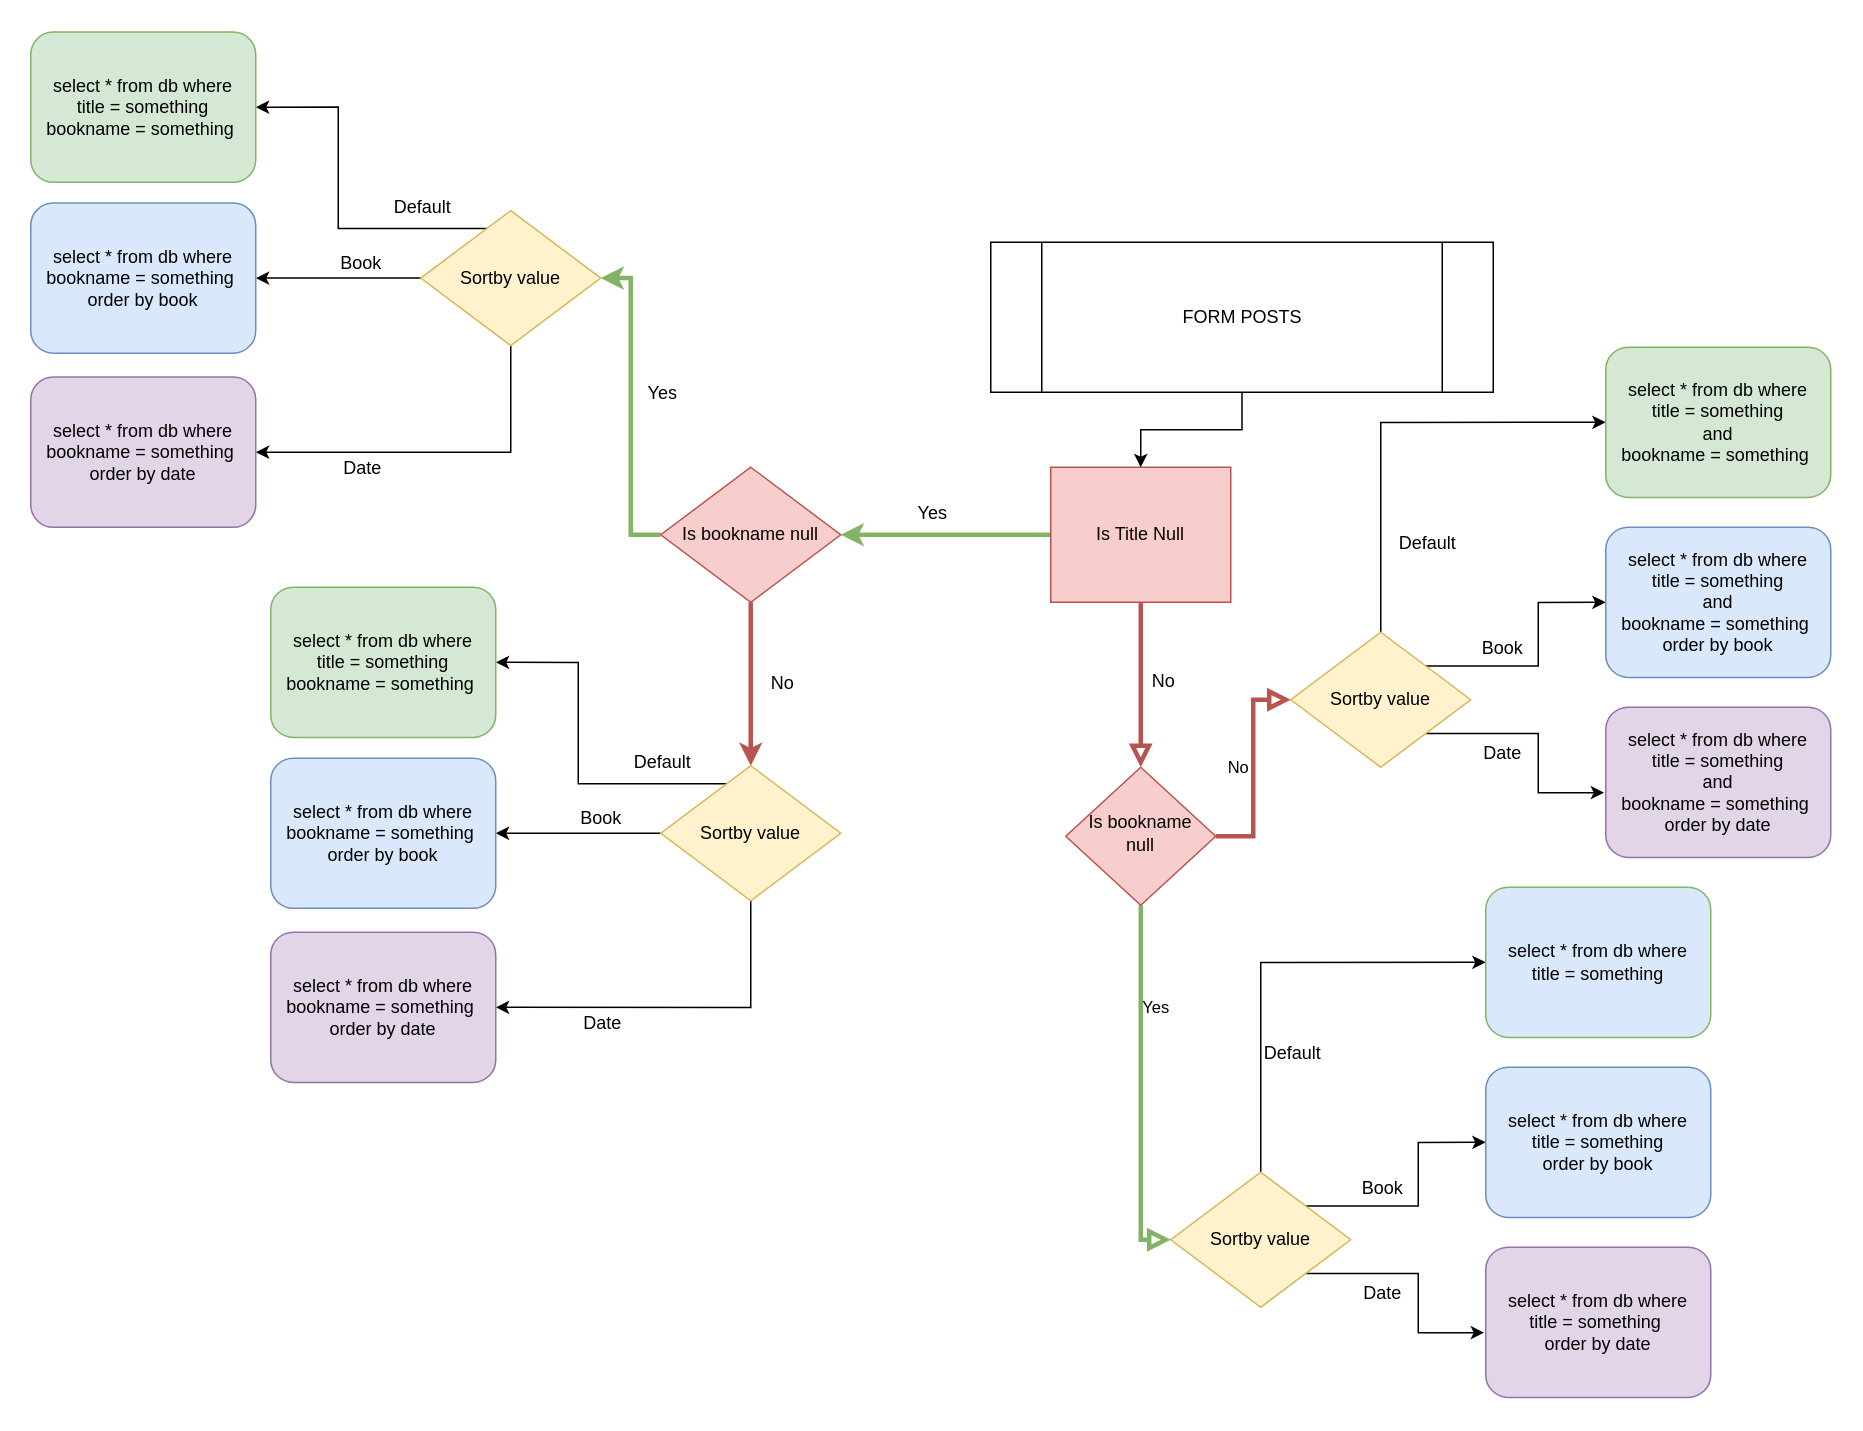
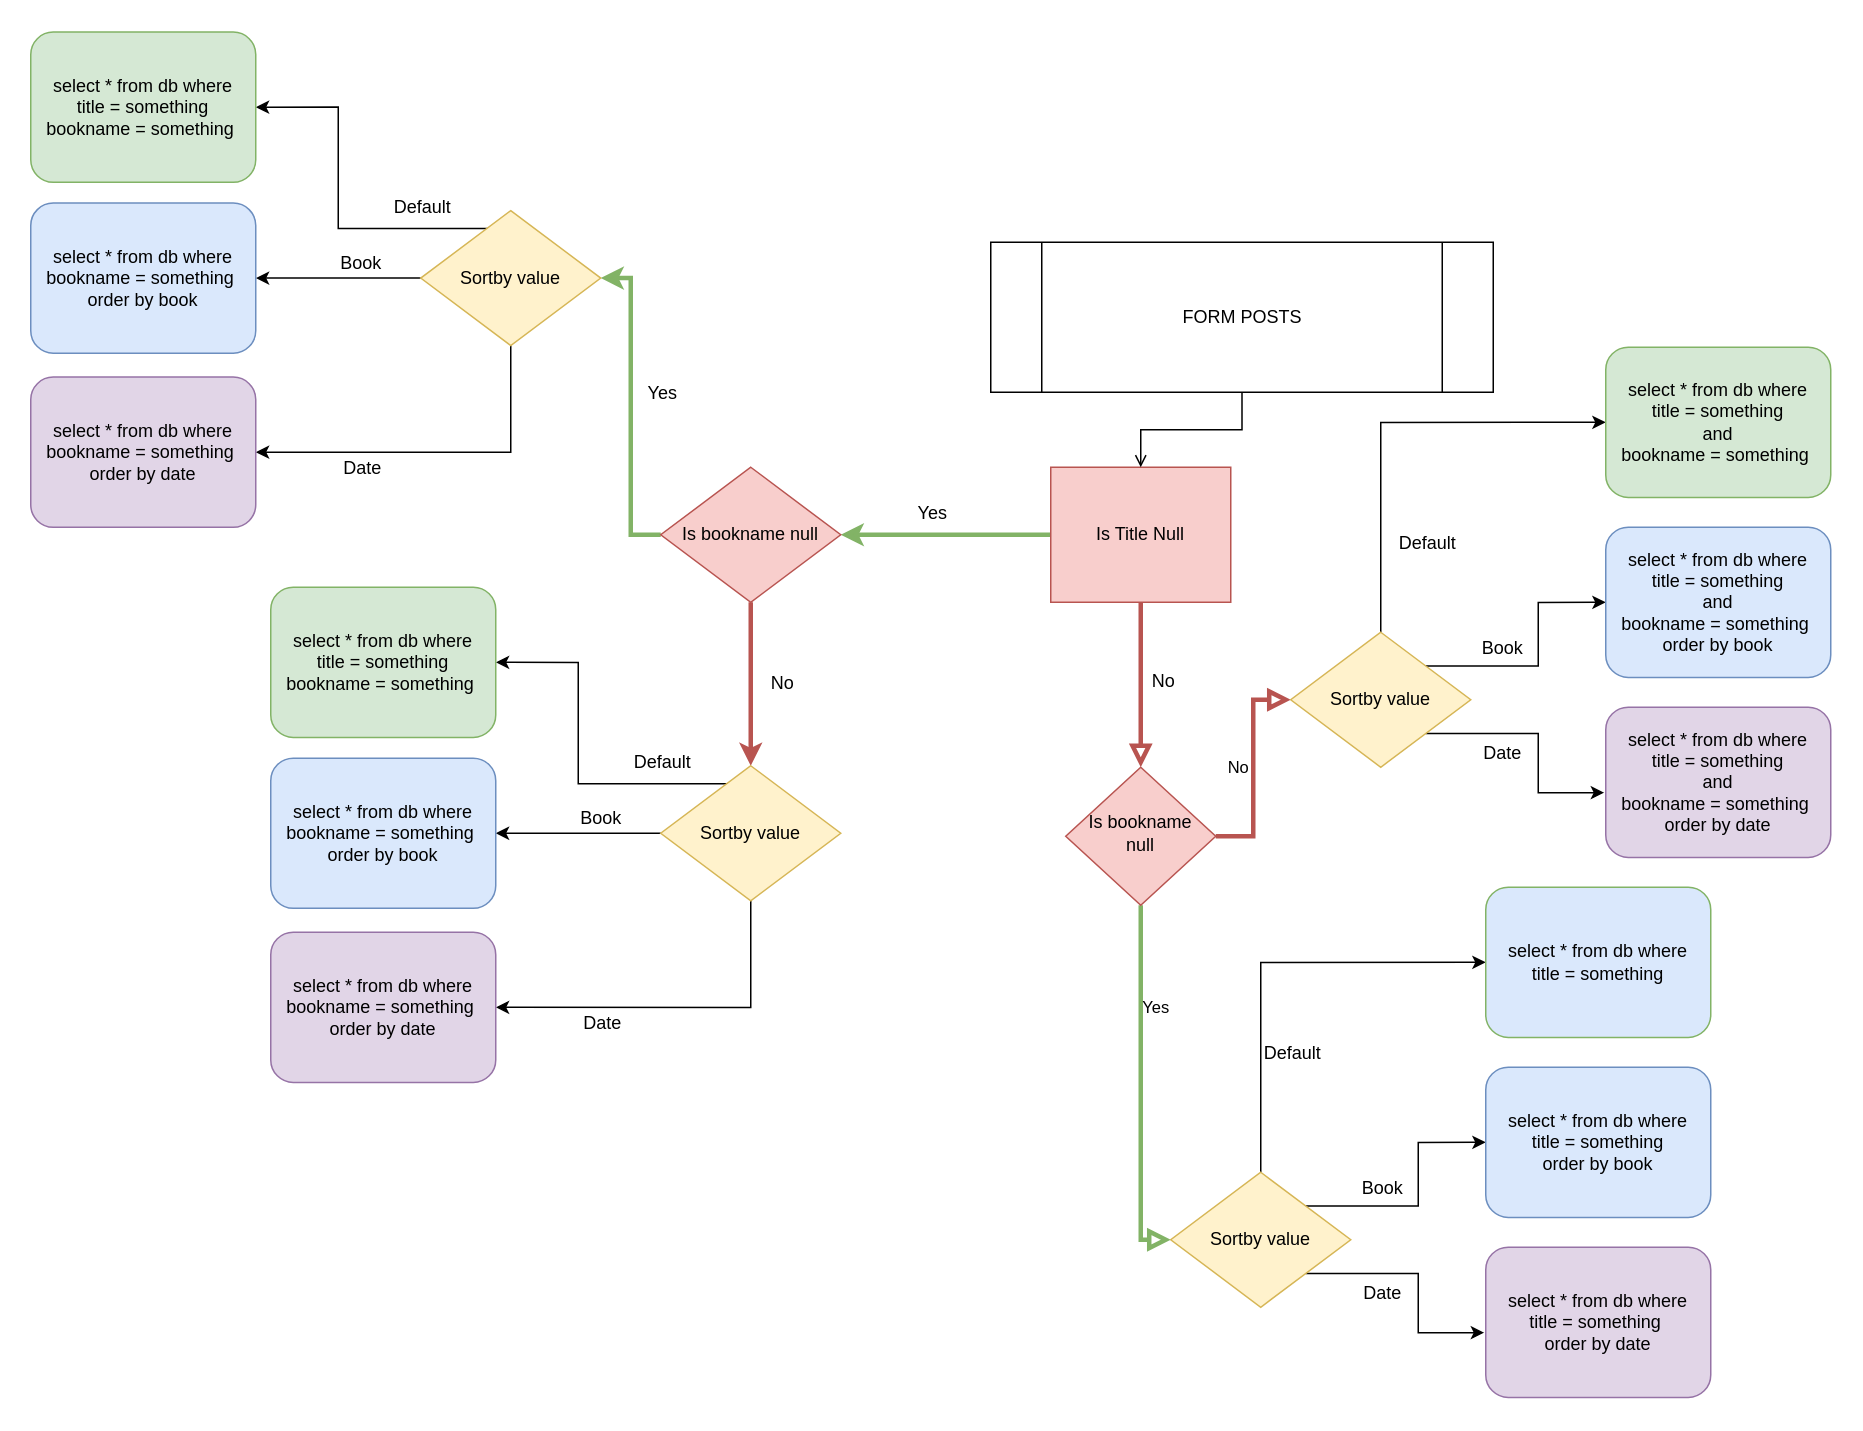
- <mxCell id="45" style="edgeStyle=orthogonalEdgeStyle;rounded=0;orthogonalLoop=1;jettySize=auto;html=1;exitX=0.5;exitY=1;exitDx=0;exitDy=0;entryX=0.5;entryY=0;entryDx=0;entryDy=0;" edge="1" parent="1" source="46" target="5"><mxGeometry relative="1" as="geometry" /></mxCell>
+ <mxCell id="45" style="edgeStyle=orthogonalEdgeStyle;rounded=0;orthogonalLoop=1;jettySize=auto;html=1;exitX=0.5;exitY=1;exitDx=0;exitDy=0;entryX=0.5;entryY=0;entryDx=0;entryDy=0;endArrow=open;" edge="1" parent="1" source="46" target="5"><mxGeometry relative="1" as="geometry" /></mxCell>
